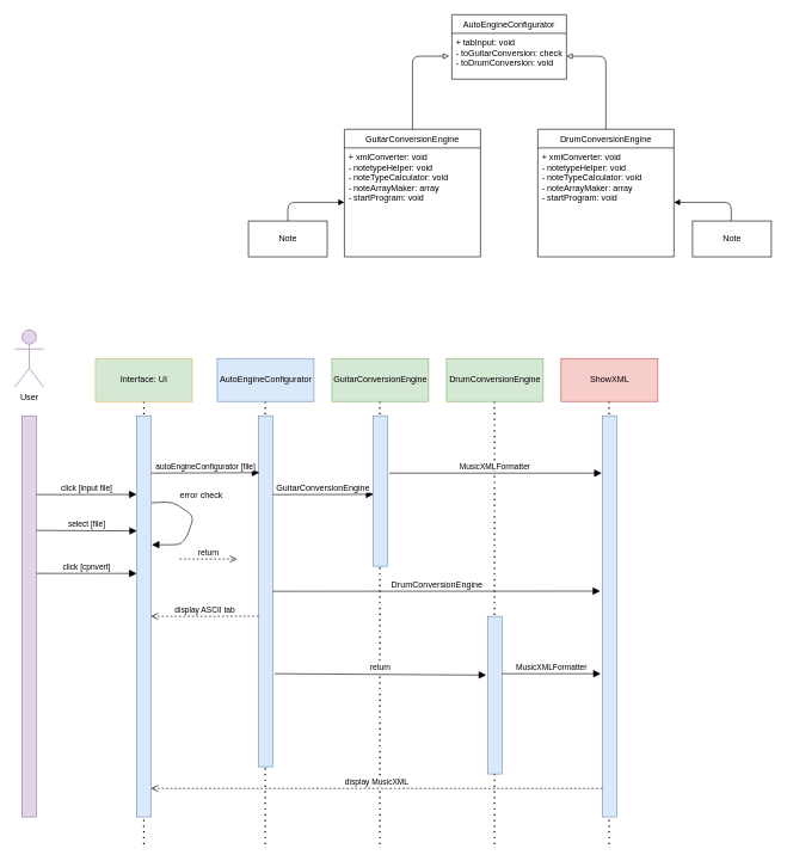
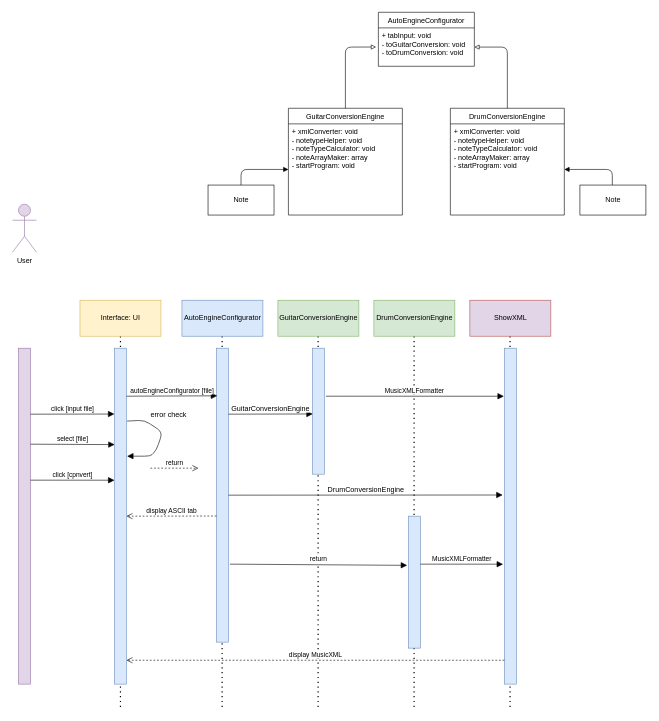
- <mxCell id="8" value="+ tabInput: void&#10;- toGuitarConversion: check&#10;- toDrumConversion: void" style="text;strokeColor=none;fillColor=none;align=left;verticalAlign=top;spacingLeft=4;spacingRight=4;overflow=hidden;rotatable=0;points=[[0,0.5],[1,0.5]];portConstraint=eastwest;" vertex="1" parent="7"><mxGeometry y="26" width="160" height="64" as="geometry" /></mxCell>
+ <mxCell id="8" value="+ tabInput: void&#10;- toGuitarConversion: void&#10;- toDrumConversion: void" style="text;strokeColor=none;fillColor=none;align=left;verticalAlign=top;spacingLeft=4;spacingRight=4;overflow=hidden;rotatable=0;points=[[0,0.5],[1,0.5]];portConstraint=eastwest;" vertex="1" parent="7"><mxGeometry y="26" width="160" height="64" as="geometry" /></mxCell>
- <mxCell id="15" value="User" style="shape=umlActor;verticalLabelPosition=bottom;verticalAlign=top;html=1;fillColor=#e1d5e7;strokeColor=#9673a6;" vertex="1" parent="1"><mxGeometry x="20" y="460" width="40" height="80" as="geometry" /></mxCell>
+ <mxCell id="15" value="User" style="shape=umlActor;verticalLabelPosition=bottom;verticalAlign=top;html=1;fillColor=#e1d5e7;strokeColor=#9673a6;" vertex="1" parent="1"><mxGeometry x="20" y="340" width="40" height="80" as="geometry" /></mxCell>
- <mxCell id="22" value="Interface: UI" style="whiteSpace=wrap;html=1;align=center;treeFolding=1;treeMoving=1;newEdgeStyle={&quot;edgeStyle&quot;:&quot;elbowEdgeStyle&quot;,&quot;startArrow&quot;:&quot;none&quot;,&quot;endArrow&quot;:&quot;none&quot;};fillColor=#d5e8d4;strokeColor=#d6b656;" vertex="1" parent="1"><mxGeometry x="132.5" y="500" width="135" height="60" as="geometry" /></mxCell>
+ <mxCell id="22" value="Interface: UI" style="whiteSpace=wrap;html=1;align=center;treeFolding=1;treeMoving=1;newEdgeStyle={&quot;edgeStyle&quot;:&quot;elbowEdgeStyle&quot;,&quot;startArrow&quot;:&quot;none&quot;,&quot;endArrow&quot;:&quot;none&quot;};fillColor=#fff2cc;strokeColor=#d6b656;" vertex="1" parent="1"><mxGeometry x="132.5" y="500" width="135" height="60" as="geometry" /></mxCell>
- <mxCell id="24" value="ShowXML" style="whiteSpace=wrap;html=1;align=center;treeFolding=1;treeMoving=1;newEdgeStyle={&quot;edgeStyle&quot;:&quot;elbowEdgeStyle&quot;,&quot;startArrow&quot;:&quot;none&quot;,&quot;endArrow&quot;:&quot;none&quot;};fillColor=#f8cecc;strokeColor=#b85450;" vertex="1" parent="1"><mxGeometry x="782.5" y="500" width="135" height="60" as="geometry" /></mxCell>
+ <mxCell id="24" value="ShowXML" style="whiteSpace=wrap;html=1;align=center;treeFolding=1;treeMoving=1;newEdgeStyle={&quot;edgeStyle&quot;:&quot;elbowEdgeStyle&quot;,&quot;startArrow&quot;:&quot;none&quot;,&quot;endArrow&quot;:&quot;none&quot;};fillColor=#e1d5e7;strokeColor=#b85450;" vertex="1" parent="1"><mxGeometry x="782.5" y="500" width="135" height="60" as="geometry" /></mxCell>
